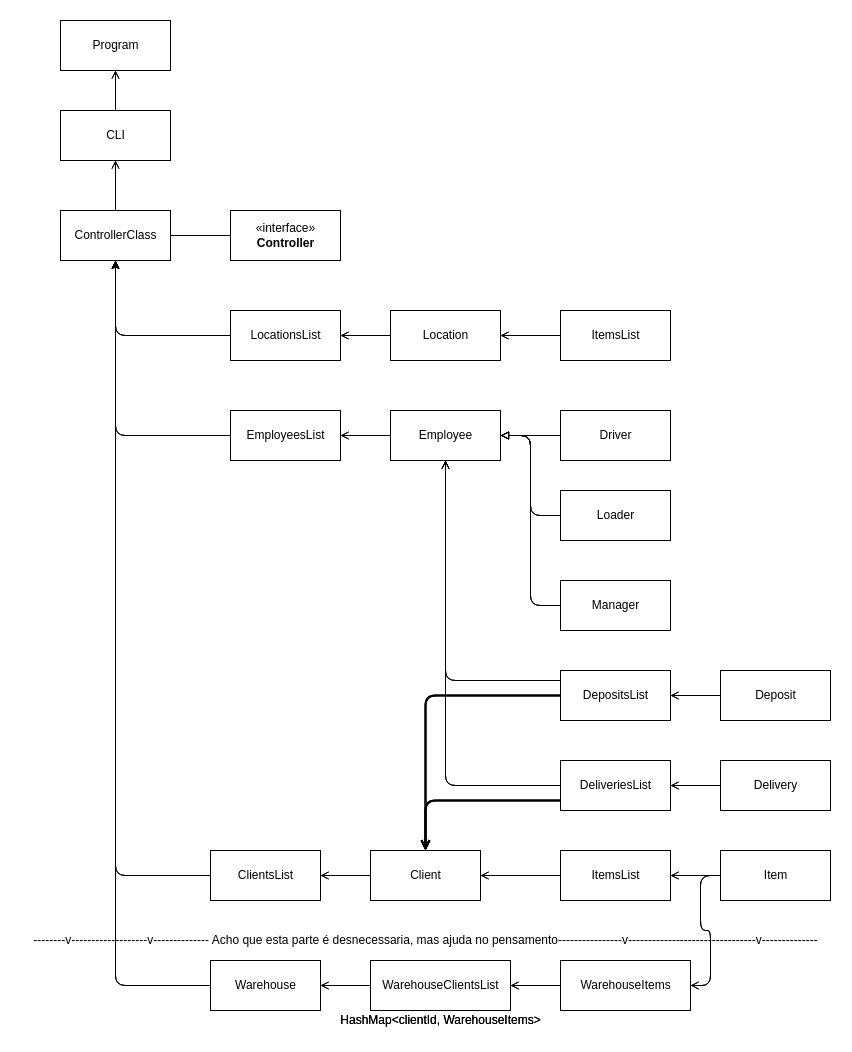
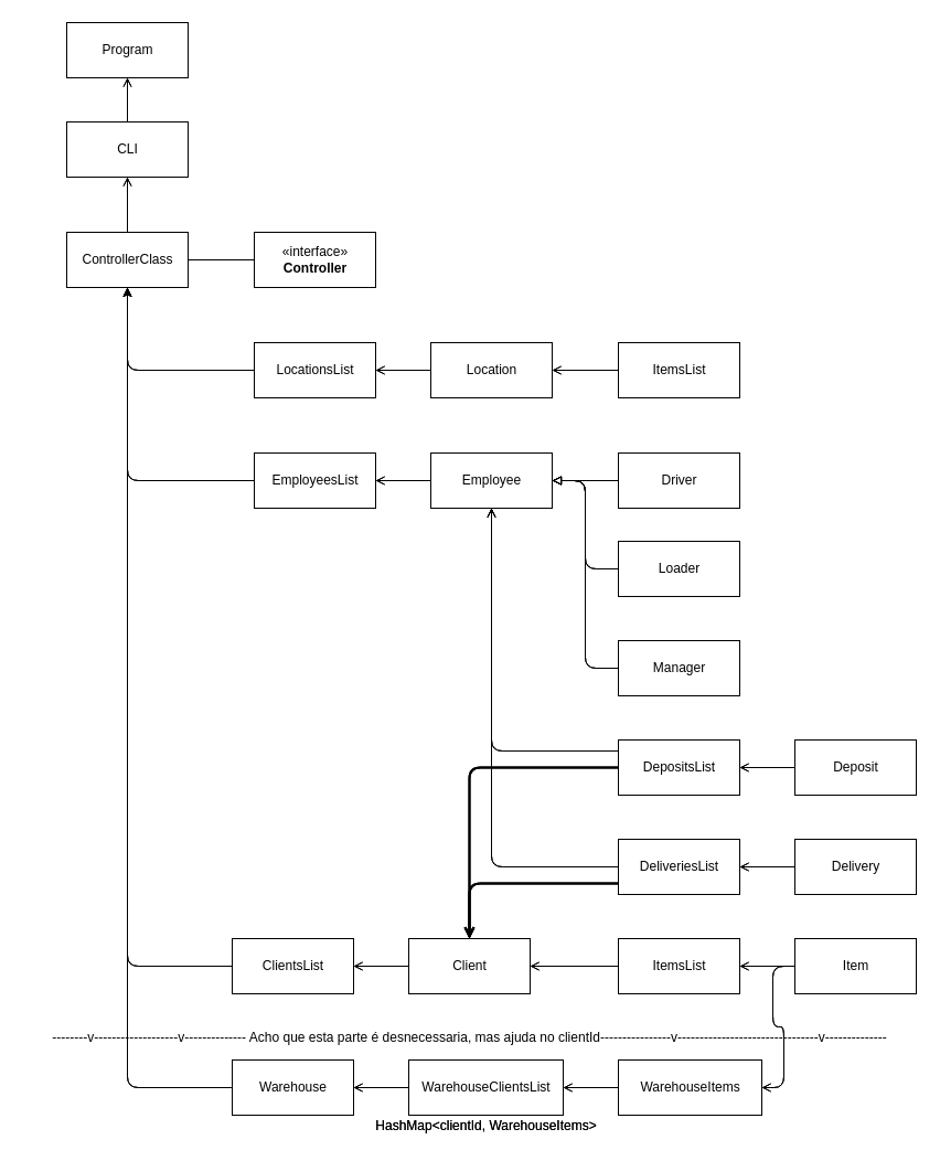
- <mxCell id="100" value="--------v-------------------v-------------- Acho que esta parte é desnecessaria, mas ajuda no pensamento----------------v--------------------------------v--------------" style="text;html=1;align=center;verticalAlign=middle;resizable=0;points=[];autosize=1;" vertex="1" parent="1"><mxGeometry y="930" width="810" height="20" as="geometry" x="20" /></mxCell>
+ <mxCell id="100" value="--------v-------------------v-------------- Acho que esta parte é desnecessaria, mas ajuda no clientId----------------v--------------------------------v--------------" style="text;html=1;align=center;verticalAlign=middle;resizable=0;points=[];autosize=1;" vertex="1" parent="1"><mxGeometry y="930" width="810" height="20" as="geometry" x="20" /></mxCell>
